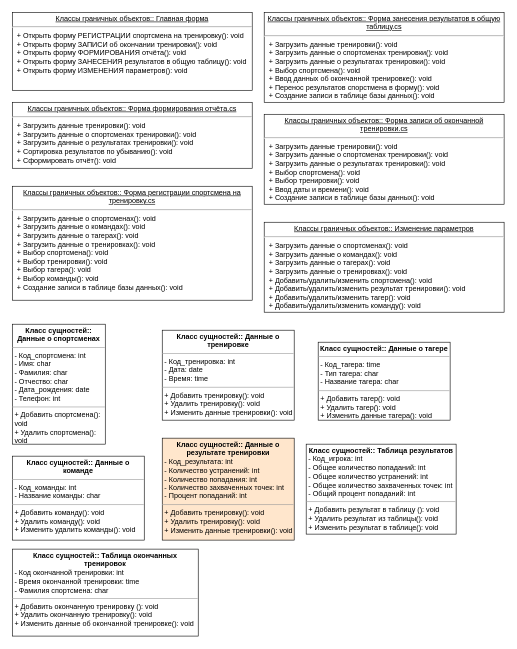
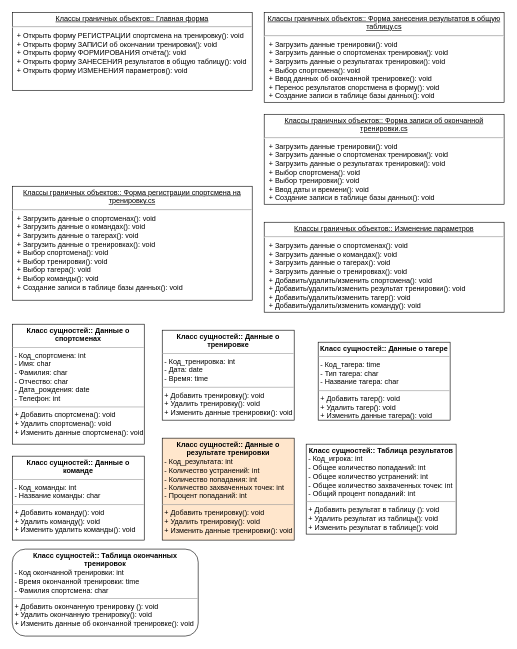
- <mxCell id="3" value="&lt;p style=&quot;margin:0px;margin-top:4px;text-align:center;text-decoration:underline;&quot;&gt;Классы граничных объектов:: Форма формирования отчёта.cs&lt;br&gt;&lt;/p&gt;&lt;hr&gt;&lt;p style=&quot;margin:0px;margin-left:8px;&quot;&gt;+ Загрузить данные тренировки(): void&lt;br&gt;+ Загрузить данные о спортсменах тренировки(): void&lt;br&gt;+ Загрузить данные о результатах тренировки(): void&lt;br&gt;&lt;/p&gt;&lt;p style=&quot;margin:0px;margin-left:8px;&quot;&gt;+ Сортировка результатов по убыванию(): void&lt;br&gt;&lt;/p&gt;&lt;p style=&quot;margin:0px;margin-left:8px;&quot;&gt;+ Сформировать отчёт(): void&lt;br&gt;&lt;/p&gt;" style="verticalAlign=top;align=left;overflow=fill;fontSize=12;fontFamily=Helvetica;html=1;whiteSpace=wrap;" parent="1" vertex="1"><mxGeometry x="20" y="170" width="400" height="110" as="geometry" /></mxCell>
- <mxCell id="8" value="&lt;p style=&quot;margin:0px;margin-top:4px;text-align:center;&quot;&gt;&lt;b&gt;Класс сущностей:: Данные о спортсменах&lt;/b&gt;&lt;/p&gt;&lt;hr size=&quot;1&quot;&gt;&lt;p style=&quot;margin:0px;margin-left:4px;&quot;&gt;- Код_спортсмена: int&lt;br&gt;- Имя: char&lt;/p&gt;&lt;p style=&quot;margin:0px;margin-left:4px;&quot;&gt;- Фамилия: char&lt;/p&gt;&lt;p style=&quot;margin:0px;margin-left:4px;&quot;&gt;- Отчество: char&lt;/p&gt;&lt;p style=&quot;margin:0px;margin-left:4px;&quot;&gt;- Дата_рождения: date&lt;/p&gt;&lt;p style=&quot;margin:0px;margin-left:4px;&quot;&gt;- Телефон: int&lt;/p&gt;&lt;hr size=&quot;1&quot;&gt;&lt;p style=&quot;margin:0px;margin-left:4px;&quot;&gt;+ Добавить спортсмена(): void&lt;br&gt;+ Удалить спортсмена(): void&lt;br&gt;&lt;/p&gt;&lt;p style=&quot;margin:0px;margin-left:4px;&quot;&gt;+ Изменить данные спортсмена(): void&lt;br&gt;&lt;/p&gt;" style="verticalAlign=top;align=left;overflow=fill;fontSize=12;fontFamily=Helvetica;html=1;whiteSpace=wrap;" parent="1" vertex="1"><mxGeometry x="20" y="540" width="155" height="200" as="geometry" /></mxCell>
+ <mxCell id="8" value="&lt;p style=&quot;margin:0px;margin-top:4px;text-align:center;&quot;&gt;&lt;b&gt;Класс сущностей:: Данные о спортсменах&lt;/b&gt;&lt;/p&gt;&lt;hr size=&quot;1&quot;&gt;&lt;p style=&quot;margin:0px;margin-left:4px;&quot;&gt;- Код_спортсмена: int&lt;br&gt;- Имя: char&lt;/p&gt;&lt;p style=&quot;margin:0px;margin-left:4px;&quot;&gt;- Фамилия: char&lt;/p&gt;&lt;p style=&quot;margin:0px;margin-left:4px;&quot;&gt;- Отчество: char&lt;/p&gt;&lt;p style=&quot;margin:0px;margin-left:4px;&quot;&gt;- Дата_рождения: date&lt;/p&gt;&lt;p style=&quot;margin:0px;margin-left:4px;&quot;&gt;- Телефон: int&lt;/p&gt;&lt;hr size=&quot;1&quot;&gt;&lt;p style=&quot;margin:0px;margin-left:4px;&quot;&gt;+ Добавить спортсмена(): void&lt;br&gt;+ Удалить спортсмена(): void&lt;br&gt;&lt;/p&gt;&lt;p style=&quot;margin:0px;margin-left:4px;&quot;&gt;+ Изменить данные спортсмена(): void&lt;br&gt;&lt;/p&gt;" style="verticalAlign=top;align=left;overflow=fill;fontSize=12;fontFamily=Helvetica;html=1;whiteSpace=wrap;" parent="1" vertex="1"><mxGeometry x="20" y="540" width="220" height="200" as="geometry" /></mxCell>
- <mxCell id="14" value="&lt;p style=&quot;margin:0px;margin-top:4px;text-align:center;&quot;&gt;&lt;b&gt;Класс сущностей:: Таблица окончанных тренировок&lt;/b&gt;&lt;/p&gt;&lt;p style=&quot;margin:0px;margin-left:4px;&quot;&gt;- Код окончанной тренировки: int&lt;br&gt;- Время окончанной тренировки: time&lt;/p&gt;&lt;p style=&quot;margin:0px;margin-left:4px;&quot;&gt;- Фамилия спортсмена: char&lt;/p&gt;&lt;hr size=&quot;1&quot;&gt;&lt;p style=&quot;margin:0px;margin-left:4px;&quot;&gt;+ Добавить окончанную тренировку (): void&lt;br&gt;+ Удалить окончанную тренировку(): void&lt;br&gt;&lt;/p&gt;&lt;p style=&quot;margin:0px;margin-left:4px;&quot;&gt;+ Изменить данные об окончанной тренировке(): void&lt;br&gt;&lt;/p&gt;" style="verticalAlign=top;align=left;overflow=fill;fontSize=12;fontFamily=Helvetica;html=1;whiteSpace=wrap;" parent="1" vertex="1"><mxGeometry x="20" y="915" width="310" height="145" as="geometry" /></mxCell>
+ <mxCell id="14" value="&lt;p style=&quot;margin:0px;margin-top:4px;text-align:center;&quot;&gt;&lt;b&gt;Класс сущностей:: Таблица окончанных тренировок&lt;/b&gt;&lt;/p&gt;&lt;p style=&quot;margin:0px;margin-left:4px;&quot;&gt;- Код окончанной тренировки: int&lt;br&gt;- Время окончанной тренировки: time&lt;/p&gt;&lt;p style=&quot;margin:0px;margin-left:4px;&quot;&gt;- Фамилия спортсмена: char&lt;/p&gt;&lt;hr size=&quot;1&quot;&gt;&lt;p style=&quot;margin:0px;margin-left:4px;&quot;&gt;+ Добавить окончанную тренировку (): void&lt;br&gt;+ Удалить окончанную тренировку(): void&lt;br&gt;&lt;/p&gt;&lt;p style=&quot;margin:0px;margin-left:4px;&quot;&gt;+ Изменить данные об окончанной тренировке(): void&lt;br&gt;&lt;/p&gt;" style="verticalAlign=top;align=left;overflow=fill;fontSize=12;fontFamily=Helvetica;html=1;whiteSpace=wrap;rounded=1;" parent="1" vertex="1"><mxGeometry x="20" y="915" width="310" height="145" as="geometry" /></mxCell>
